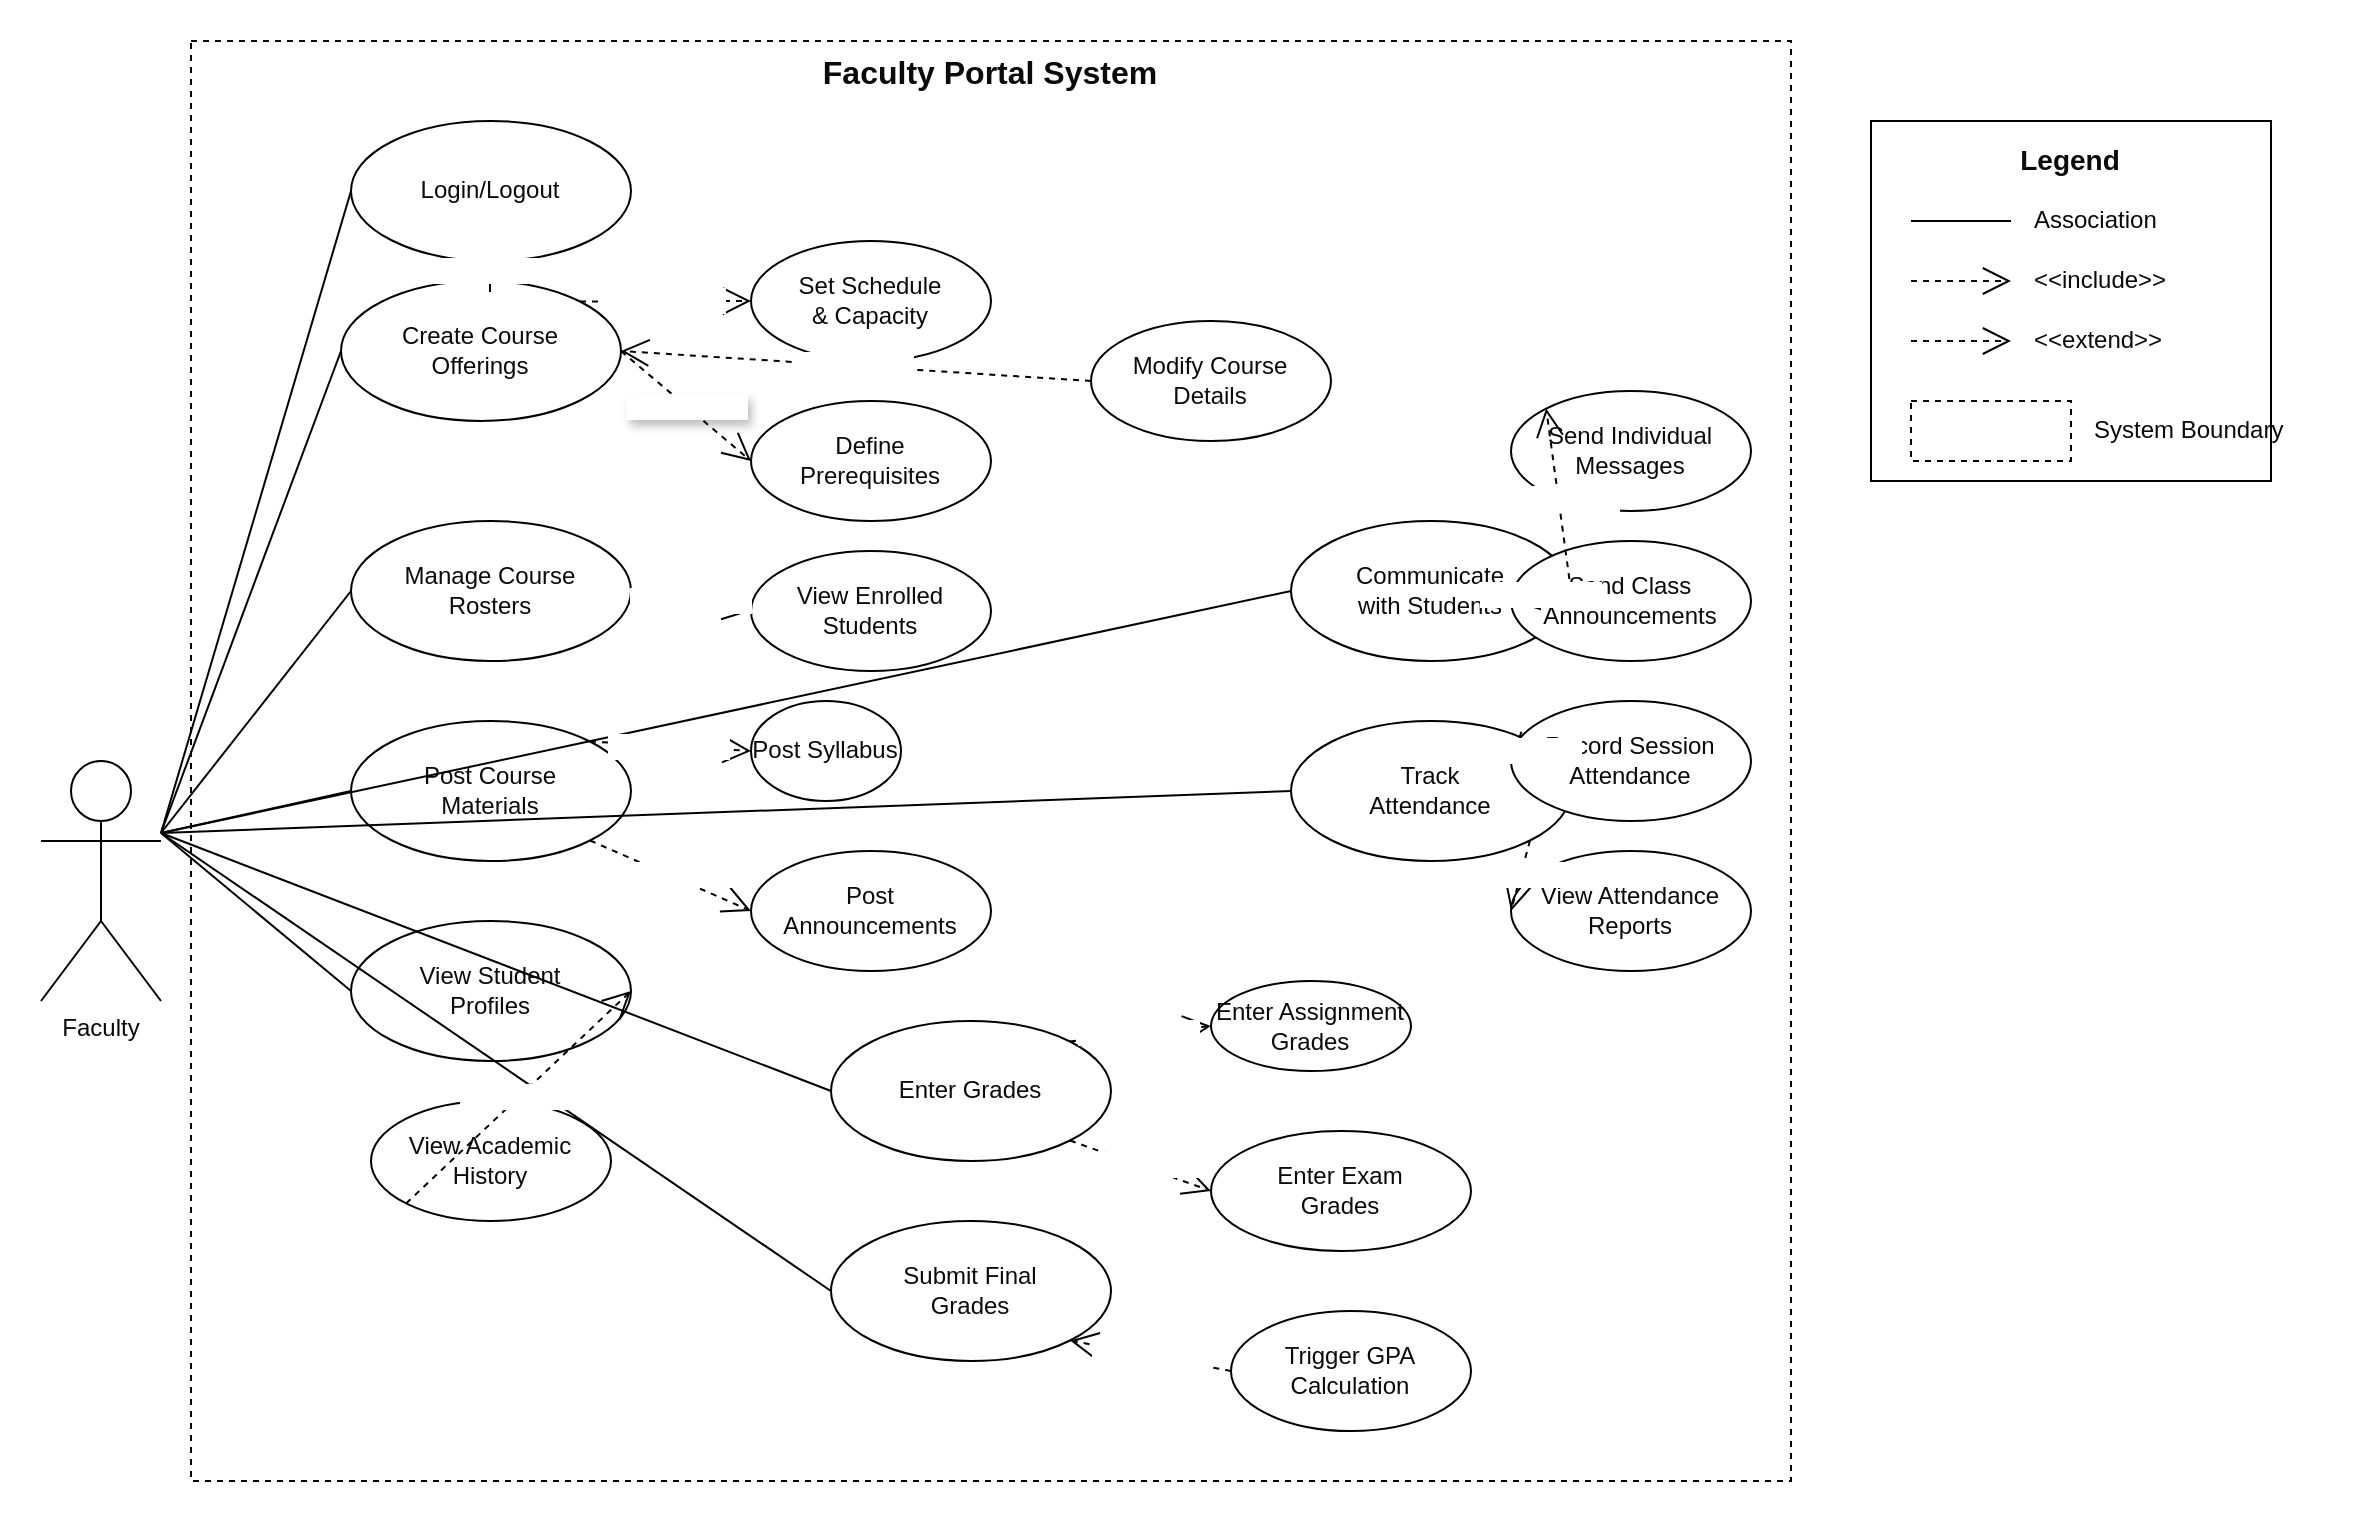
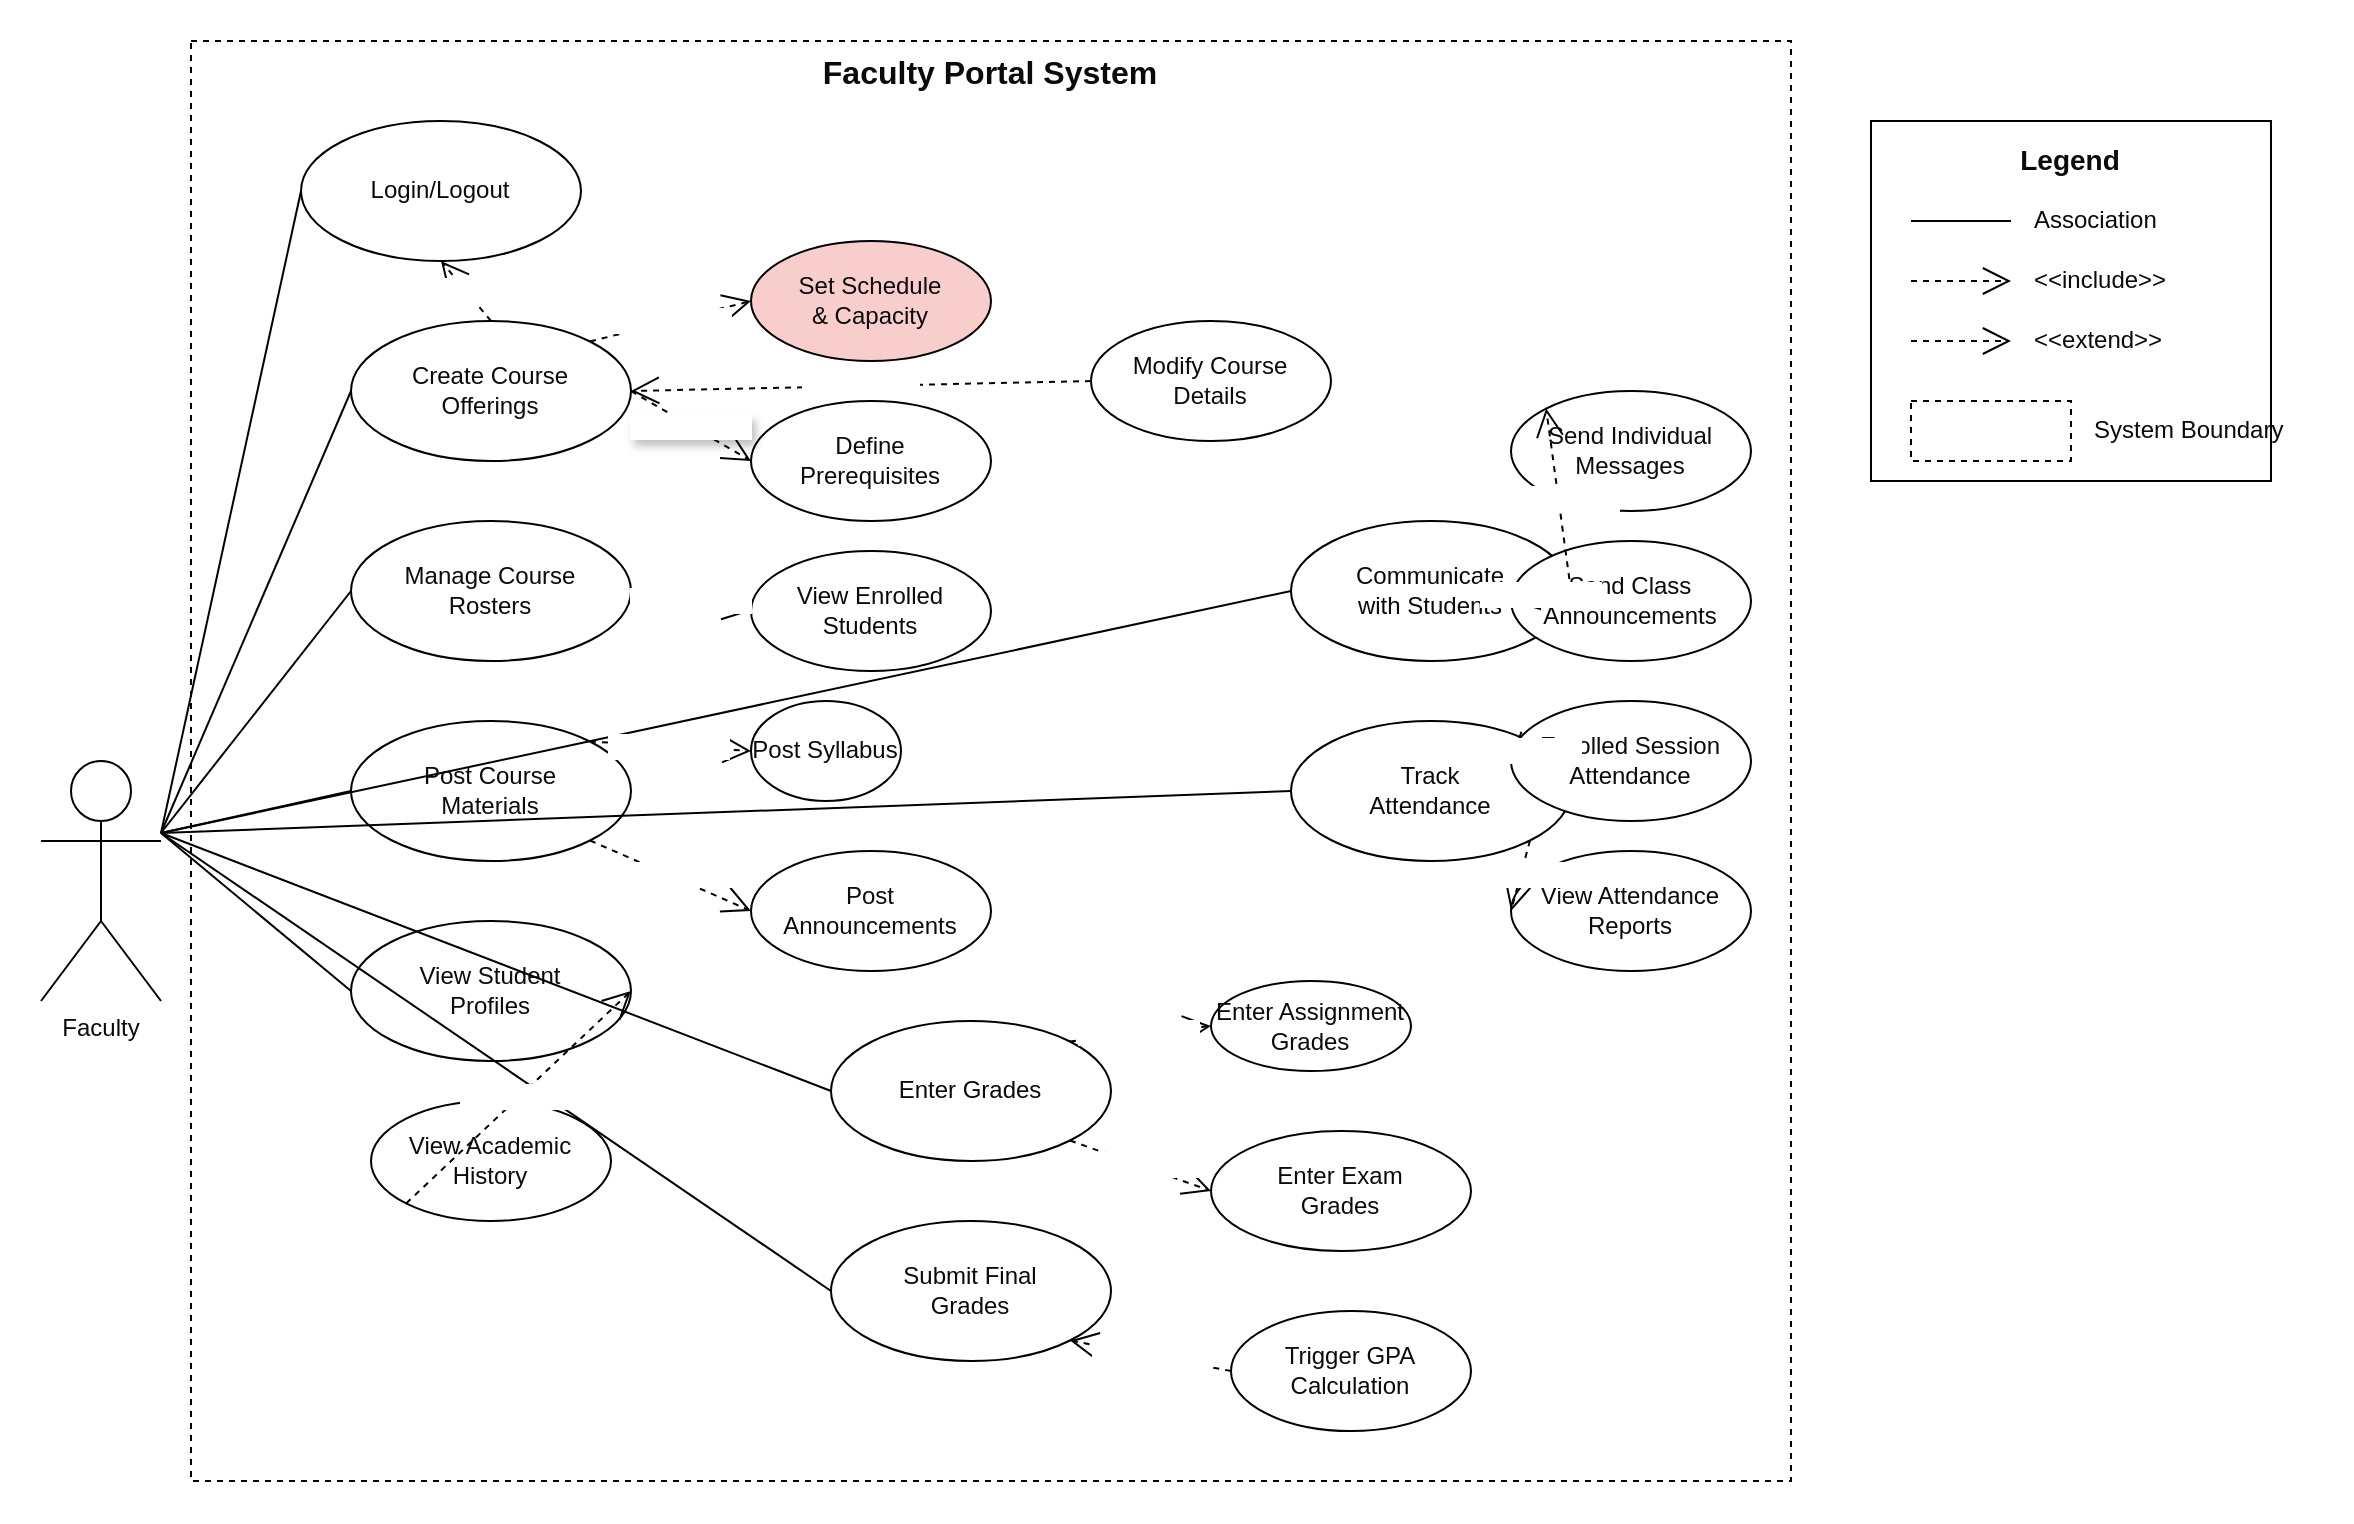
- <mxCell id="4" value="Login/Logout" style="ellipse;whiteSpace=wrap;html=1;fillColor=#FFFFFF;strokeColor=#000000;fontColor=#0B0B0B;" parent="1" vertex="1"><mxGeometry x="175" y="60" width="140" height="70" as="geometry" /></mxCell>
+ <mxCell id="4" value="Login/Logout" style="ellipse;whiteSpace=wrap;html=1;fillColor=#FFFFFF;strokeColor=#000000;fontColor=#0B0B0B;" parent="1" vertex="1"><mxGeometry x="150" y="60" width="140" height="70" as="geometry" /></mxCell>
- <mxCell id="6" value="Set Schedule&#10;&amp;amp; Capacity" style="ellipse;whiteSpace=wrap;html=1;fillColor=#FFFFFF;strokeColor=#000000;fontColor=#0B0B0B;" parent="1" vertex="1"><mxGeometry x="375" y="120" width="120" height="60" as="geometry" /></mxCell>
+ <mxCell id="6" value="Set Schedule&#10;&amp;amp; Capacity" style="ellipse;whiteSpace=wrap;html=1;fillColor=#f8cecc;strokeColor=#000000;fontColor=#0B0B0B;" parent="1" vertex="1"><mxGeometry x="375" y="120" width="120" height="60" as="geometry" /></mxCell>
- <mxCell id="5" value="Create Course&#10;Offerings" style="ellipse;whiteSpace=wrap;html=1;fillColor=#FFFFFF;strokeColor=#000000;fontColor=#0B0B0B;" parent="1" vertex="1"><mxGeometry x="170" y="140" width="140" height="70" as="geometry" /></mxCell>
+ <mxCell id="5" value="Create Course&#10;Offerings" style="ellipse;whiteSpace=wrap;html=1;fillColor=#FFFFFF;strokeColor=#000000;fontColor=#0B0B0B;" parent="1" vertex="1"><mxGeometry x="175" y="160" width="140" height="70" as="geometry" /></mxCell>
- <mxCell id="25" value="Record Session&#10;Attendance" style="ellipse;whiteSpace=wrap;html=1;fillColor=#FFFFFF;strokeColor=#000000;fontColor=#0B0B0B;" parent="1" vertex="1"><mxGeometry x="755" y="350" width="120" height="60" as="geometry" /></mxCell>
+ <mxCell id="25" value="Enrolled Session&#10;Attendance" style="ellipse;whiteSpace=wrap;html=1;fillColor=#FFFFFF;strokeColor=#000000;fontColor=#0B0B0B;" parent="1" vertex="1"><mxGeometry x="755" y="350" width="120" height="60" as="geometry" /></mxCell>
